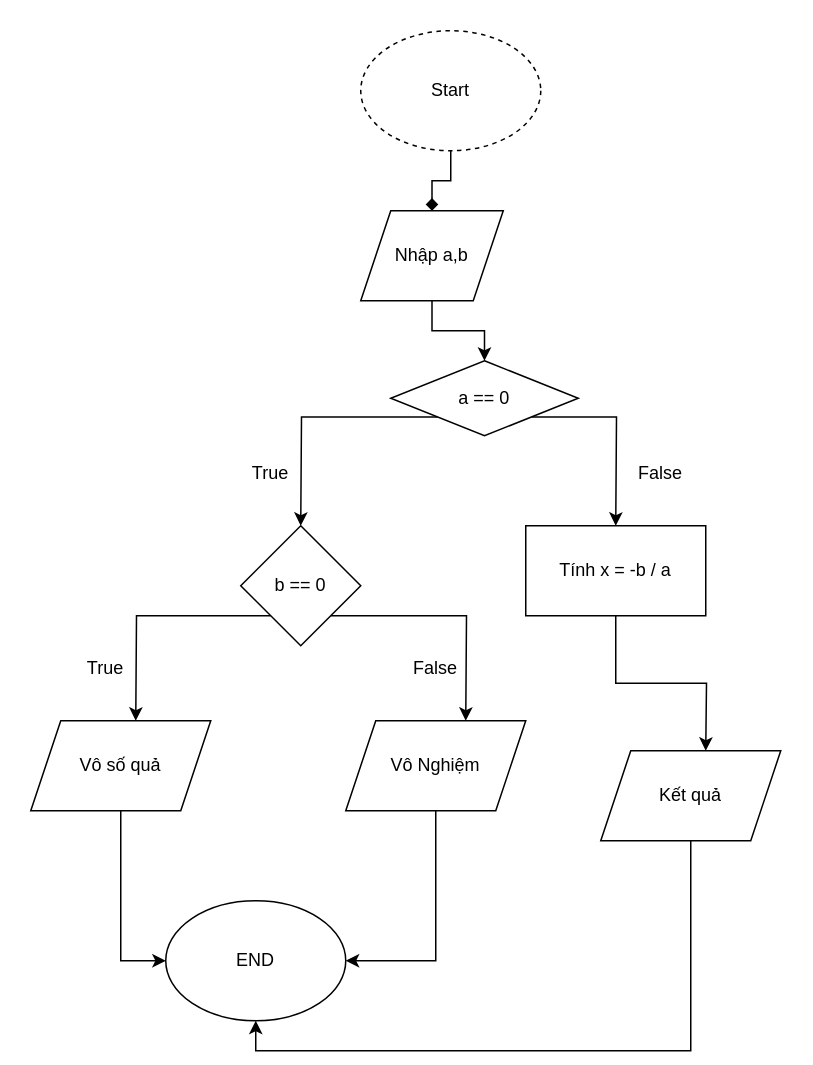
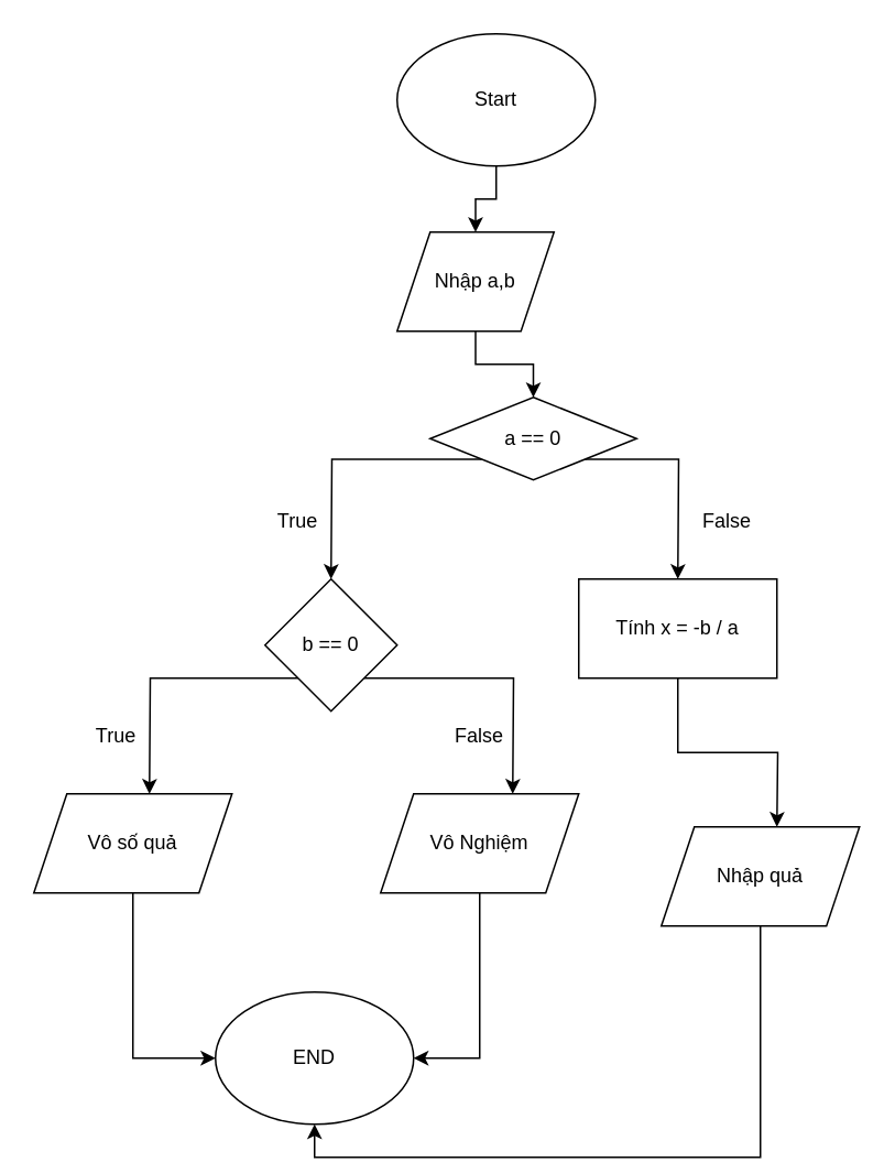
- <mxCell id="3" value="Start" style="ellipse;whiteSpace=wrap;html=1;dashed=1;" vertex="1" parent="1"><mxGeometry x="240" width="120" height="80" as="geometry" y="20" /></mxCell>
+ <mxCell id="3" value="Start" style="ellipse;whiteSpace=wrap;html=1;" vertex="1" parent="1"><mxGeometry x="240" width="120" height="80" as="geometry" y="20" /></mxCell>
- <mxCell id="2" style="edgeStyle=orthogonalEdgeStyle;rounded=0;orthogonalLoop=1;jettySize=auto;html=1;exitX=0.5;exitY=1;exitDx=0;exitDy=0;endArrow=diamond;" edge="1" parent="1" source="3" target="5"><mxGeometry relative="1" as="geometry"><mxPoint x="300" y="140" as="targetPoint" /></mxGeometry></mxCell>
+ <mxCell id="2" style="edgeStyle=orthogonalEdgeStyle;rounded=0;orthogonalLoop=1;jettySize=auto;html=1;exitX=0.5;exitY=1;exitDx=0;exitDy=0;" edge="1" parent="1" source="3" target="5"><mxGeometry relative="1" as="geometry"><mxPoint x="300" y="140" as="targetPoint" /></mxGeometry></mxCell>
- <mxCell id="24" value="Kết quả" style="shape=parallelogram;perimeter=parallelogramPerimeter;whiteSpace=wrap;html=1;fixedSize=1;" vertex="1" parent="1"><mxGeometry x="400" y="500" width="120" height="60" as="geometry" /></mxCell>
+ <mxCell id="24" value="Nhập quả" style="shape=parallelogram;perimeter=parallelogramPerimeter;whiteSpace=wrap;html=1;fixedSize=1;" vertex="1" parent="1"><mxGeometry x="400" y="500" width="120" height="60" as="geometry" /></mxCell>
- <mxCell id="18" value="END" style="ellipse;whiteSpace=wrap;html=1;" vertex="1" parent="1"><mxGeometry x="110" y="600" width="120" height="80" as="geometry" /></mxCell>
+ <mxCell id="18" value="END" style="ellipse;whiteSpace=wrap;html=1;" vertex="1" parent="1"><mxGeometry x="130" y="600" width="120" height="80" as="geometry" /></mxCell>
